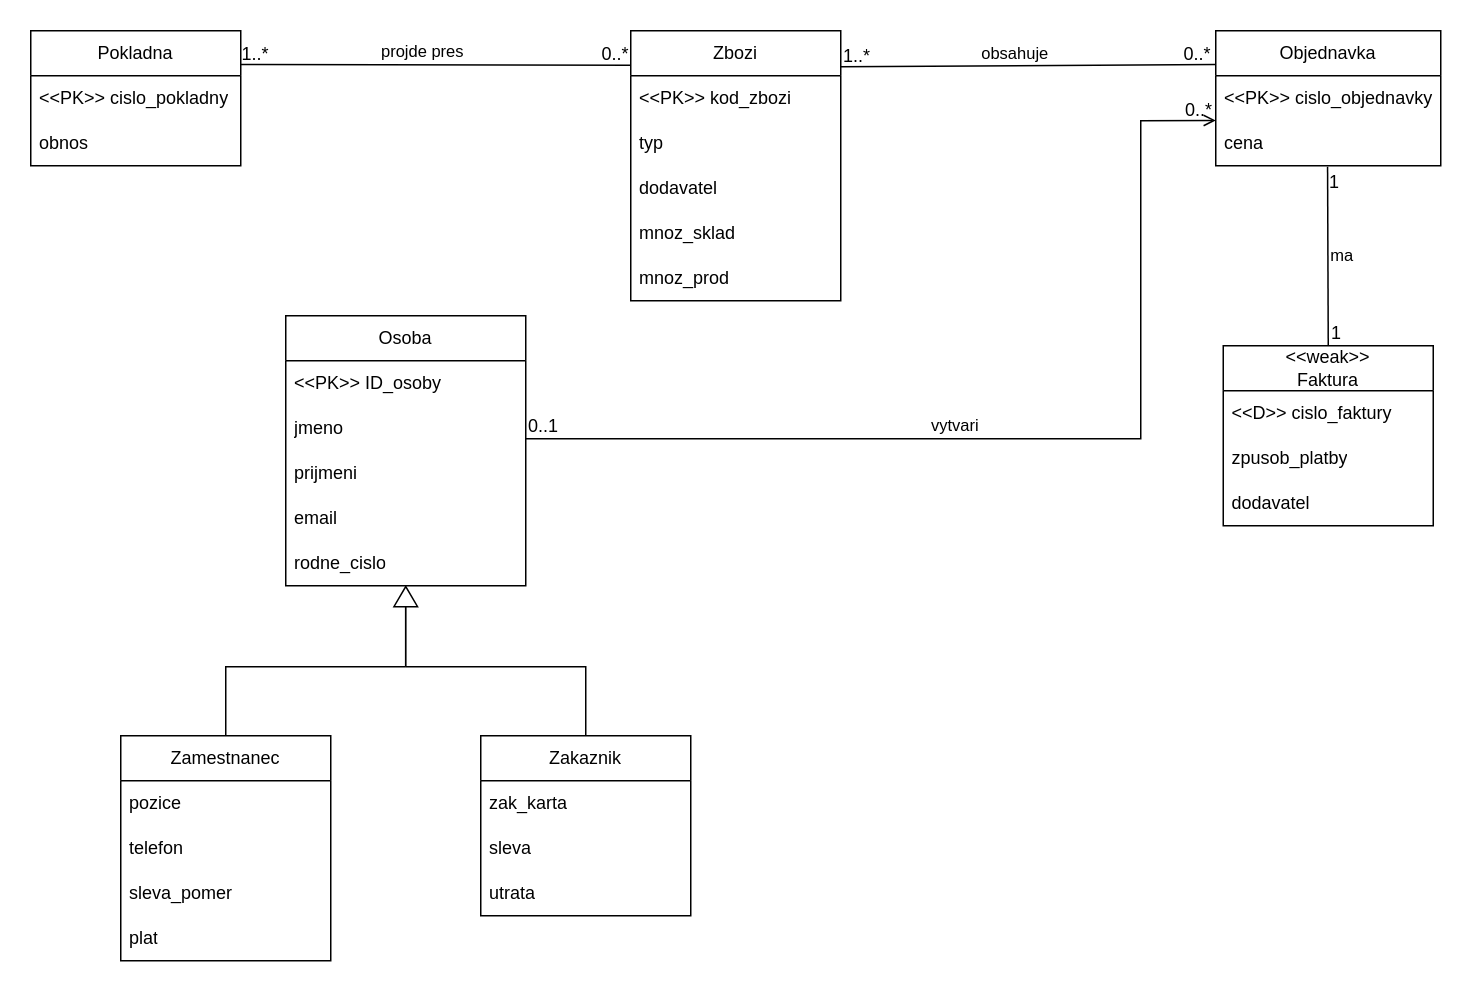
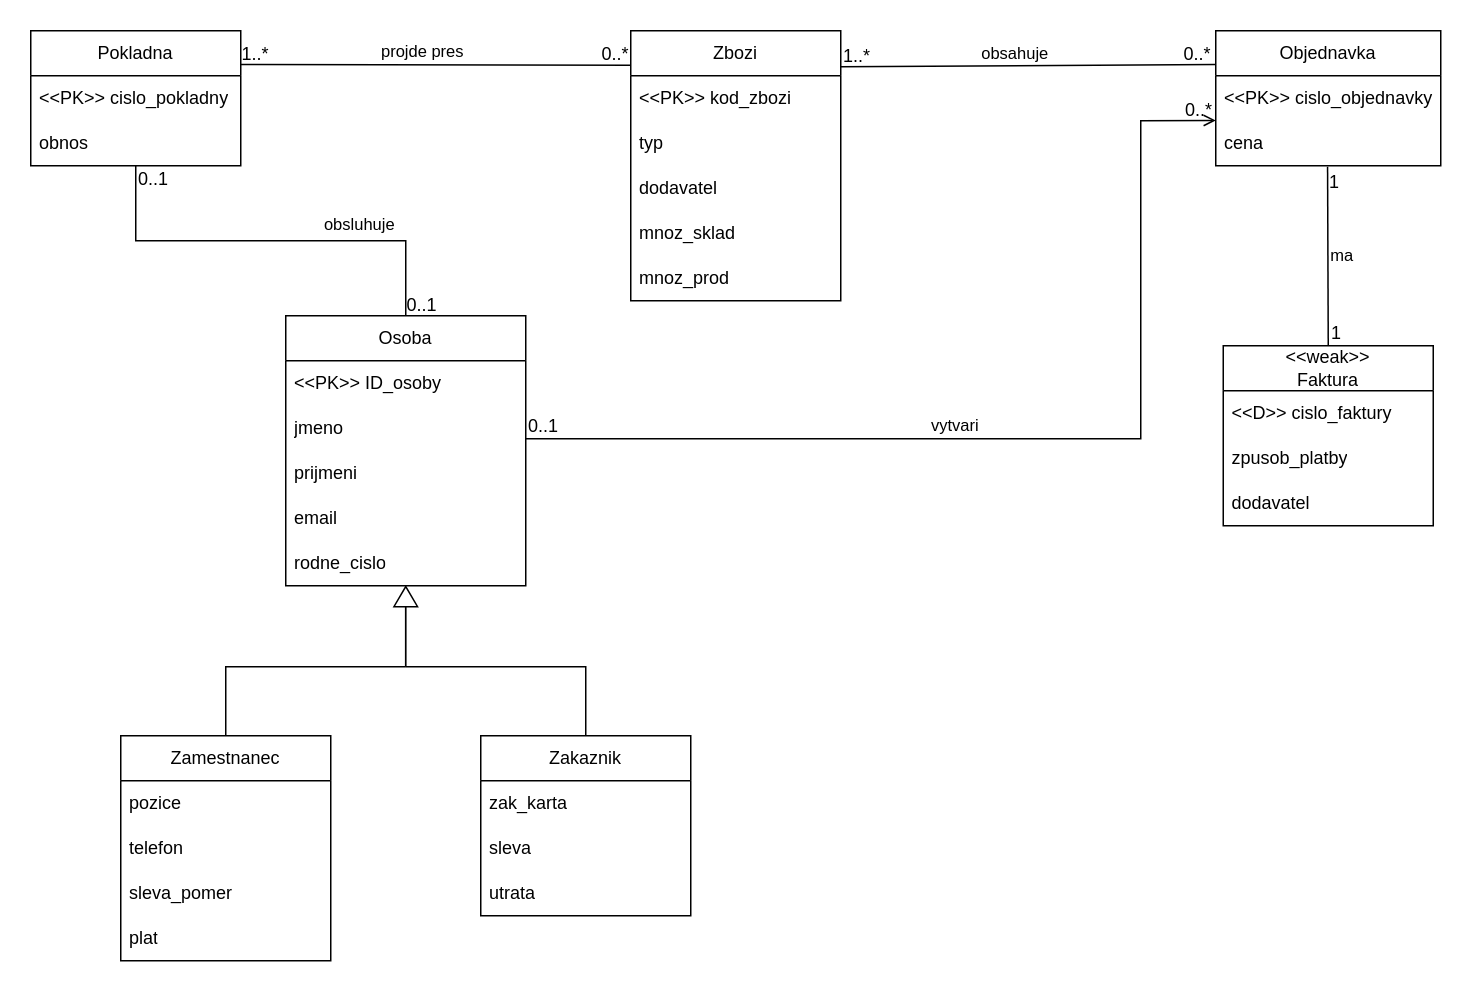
+ <mxCell id="39" value="" style="endArrow=none;html=1;rounded=0;entryX=0.5;entryY=0;entryDx=0;entryDy=0;exitX=0.5;exitY=1;exitDx=0;exitDy=0;exitPerimeter=0;" parent="1" source="13" target="14" edge="1"><mxGeometry relative="1" as="geometry"><mxPoint x="140" y="120" as="sourcePoint" /><mxPoint x="90" y="210" as="targetPoint" /><Array as="points"><mxPoint x="90" y="160" /><mxPoint x="270" y="160" /></Array></mxGeometry></mxCell>
+ <mxCell id="40" value="0..1" style="resizable=0;html=1;align=left;verticalAlign=bottom;" parent="39" connectable="0" vertex="1"><mxGeometry x="-1" relative="1" as="geometry"><mxPoint y="17" as="offset" /></mxGeometry></mxCell>
+ <mxCell id="41" value="0..1" style="resizable=0;html=1;align=right;verticalAlign=bottom;" parent="39" connectable="0" vertex="1"><mxGeometry x="1" relative="1" as="geometry"><mxPoint x="21" y="1" as="offset" /></mxGeometry></mxCell>
+ <mxCell id="42" value="obsluhuje" style="edgeLabel;html=1;align=center;verticalAlign=middle;resizable=0;points=[];" parent="39" vertex="1" connectable="0"><mxGeometry x="0.207" y="-2" relative="1" as="geometry"><mxPoint x="29" y="-14" as="offset" /></mxGeometry></mxCell>
